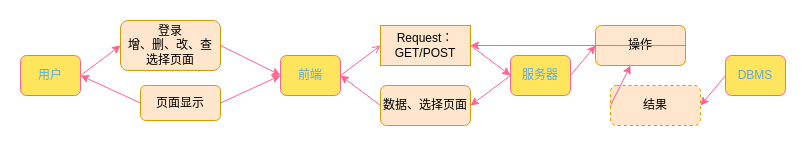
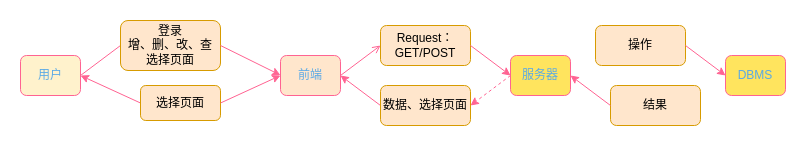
- <mxCell id="8" value="Request：GET/POST" style="whiteSpace=wrap;html=1;fontSize=12;glass=0;strokeWidth=1;shadow=0;labelBackgroundColor=none;fillColor=#ffe6cc;strokeColor=#d79b00;rounded=0;" vertex="1" parent="1"><mxGeometry x="380" y="25" width="90" height="40" as="geometry" /></mxCell>
+ <mxCell id="8" value="Request：GET/POST" style="rounded=1;whiteSpace=wrap;html=1;fontSize=12;glass=0;strokeWidth=1;shadow=0;labelBackgroundColor=none;fillColor=#ffe6cc;strokeColor=#d79b00;" vertex="1" parent="1"><mxGeometry x="380" y="25" width="90" height="40" as="geometry" /></mxCell>
- <mxCell id="19" value="" style="endArrow=classic;html=1;rounded=0;strokeColor=#FF6392;fontColor=#5AA9E6;fillColor=#FFE45E;exitX=1;exitY=0.5;exitDx=0;exitDy=0;" edge="1" parent="1" source="18" target="8"><mxGeometry width="50" height="50" relative="1" as="geometry"><mxPoint x="580" y="85" as="sourcePoint" /><mxPoint x="750" y="65" as="targetPoint" /></mxGeometry></mxCell>
+ <mxCell id="19" value="" style="endArrow=classic;html=1;rounded=0;strokeColor=#FF6392;fontColor=#5AA9E6;fillColor=#FFE45E;exitX=1;exitY=0.5;exitDx=0;exitDy=0;entryX=0;entryY=0.5;entryDx=0;entryDy=0;" edge="1" parent="1" source="18" target="20"><mxGeometry width="50" height="50" relative="1" as="geometry"><mxPoint x="580" y="85" as="sourcePoint" /><mxPoint x="750" y="65" as="targetPoint" /></mxGeometry></mxCell>
- <mxCell id="3" value="" style="endArrow=classic;html=1;rounded=0;strokeColor=#FF6392;fontColor=#5AA9E6;fillColor=#FFE45E;exitX=1;exitY=0.5;exitDx=0;exitDy=0;entryX=0;entryY=0.5;entryDx=0;entryDy=0;" edge="1" parent="1" source="2" target="4"><mxGeometry width="50" height="50" relative="1" as="geometry"><mxPoint x="160" y="95" as="sourcePoint" /><mxPoint x="120" y="75" as="targetPoint" /></mxGeometry></mxCell>
+ <mxCell id="3" value="" style="endArrow=none;html=1;rounded=0;strokeColor=#FF6392;fontColor=#5AA9E6;fillColor=#FFE45E;exitX=1;exitY=0.5;exitDx=0;exitDy=0;entryX=0;entryY=0.5;entryDx=0;entryDy=0;" edge="1" parent="1" source="2" target="4"><mxGeometry width="50" height="50" relative="1" as="geometry"><mxPoint x="160" y="95" as="sourcePoint" /><mxPoint x="120" y="75" as="targetPoint" /></mxGeometry></mxCell>
- <mxCell id="17" value="" style="endArrow=classic;html=1;rounded=0;strokeColor=#FF6392;fontColor=#5AA9E6;fillColor=#FFE45E;exitX=1;exitY=0.5;exitDx=0;exitDy=0;entryX=0;entryY=0.5;entryDx=0;entryDy=0;" edge="1" parent="1" source="15" target="18"><mxGeometry width="50" height="50" relative="1" as="geometry"><mxPoint x="580" y="85" as="sourcePoint" /><mxPoint x="610" y="55" as="targetPoint" /></mxGeometry></mxCell>
- <mxCell id="2" value="用户" style="rounded=1;whiteSpace=wrap;html=1;fontSize=12;glass=0;strokeWidth=1;shadow=0;labelBackgroundColor=none;fillColor=#FFE45E;strokeColor=#FF6392;fontColor=#5AA9E6;" parent="1" vertex="1"><mxGeometry x="20" y="55" width="60" height="40" as="geometry" /></mxCell>
+ <mxCell id="2" value="用户" style="rounded=1;whiteSpace=wrap;html=1;fontSize=12;glass=0;strokeWidth=1;shadow=0;labelBackgroundColor=none;fillColor=#fff2cc;strokeColor=#FF6392;fontColor=#5AA9E6;" parent="1" vertex="1"><mxGeometry x="20" y="55" width="60" height="40" as="geometry" /></mxCell>
- <mxCell id="6" value="前端" style="rounded=1;whiteSpace=wrap;html=1;fontSize=12;glass=0;strokeWidth=1;shadow=0;labelBackgroundColor=none;fillColor=#FFE45E;strokeColor=#FF6392;fontColor=#5AA9E6;" vertex="1" parent="1"><mxGeometry x="280" y="55" width="60" height="40" as="geometry" /></mxCell>
+ <mxCell id="6" value="前端" style="rounded=1;whiteSpace=wrap;html=1;fontSize=12;glass=0;strokeWidth=1;shadow=0;labelBackgroundColor=none;fillColor=#ffe6cc;strokeColor=#FF6392;fontColor=#5AA9E6;" vertex="1" parent="1"><mxGeometry x="280" y="55" width="60" height="40" as="geometry" /></mxCell>
- <mxCell id="23" value="" style="endArrow=classic;html=1;rounded=0;strokeColor=#FF6392;fontColor=#5AA9E6;fillColor=#FFE45E;exitX=0;exitY=0.5;exitDx=0;exitDy=0;" edge="1" parent="1" source="21" target="18"><mxGeometry width="50" height="50" relative="1" as="geometry"><mxPoint x="750" y="85" as="sourcePoint" /><mxPoint x="710" y="115" as="targetPoint" /></mxGeometry></mxCell>
+ <mxCell id="23" value="" style="endArrow=classic;html=1;rounded=0;strokeColor=#FF6392;fontColor=#5AA9E6;fillColor=#FFE45E;exitX=0;exitY=0.5;exitDx=0;exitDy=0;entryX=1;entryY=0.5;entryDx=0;entryDy=0;" edge="1" parent="1" source="21" target="15"><mxGeometry width="50" height="50" relative="1" as="geometry"><mxPoint x="750" y="85" as="sourcePoint" /><mxPoint x="710" y="115" as="targetPoint" /></mxGeometry></mxCell>
- <mxCell id="22" value="" style="endArrow=classic;html=1;rounded=0;strokeColor=#FF6392;fontColor=#5AA9E6;fillColor=#FFE45E;exitX=0;exitY=0.5;exitDx=0;exitDy=0;entryX=1;entryY=0.5;entryDx=0;entryDy=0;" edge="1" parent="1" source="20" target="21"><mxGeometry width="50" height="50" relative="1" as="geometry"><mxPoint x="710" y="55" as="sourcePoint" /><mxPoint x="750" y="85" as="targetPoint" /></mxGeometry></mxCell>
- <mxCell id="16" value="" style="endArrow=classic;html=1;rounded=0;strokeColor=#FF6392;fontColor=#5AA9E6;fillColor=#FFE45E;exitX=0;exitY=0.5;exitDx=0;exitDy=0;entryX=1;entryY=0.5;entryDx=0;entryDy=0;" edge="1" parent="1" source="15" target="10"><mxGeometry width="50" height="50" relative="1" as="geometry"><mxPoint x="480" y="55" as="sourcePoint" /><mxPoint x="520" y="75" as="targetPoint" /></mxGeometry></mxCell>
+ <mxCell id="16" value="" style="endArrow=classic;html=1;rounded=0;strokeColor=#FF6392;fontColor=#5AA9E6;fillColor=#FFE45E;exitX=0;exitY=0.5;exitDx=0;exitDy=0;entryX=1;entryY=0.5;entryDx=0;entryDy=0;dashed=1;" edge="1" parent="1" source="15" target="10"><mxGeometry width="50" height="50" relative="1" as="geometry"><mxPoint x="480" y="55" as="sourcePoint" /><mxPoint x="520" y="75" as="targetPoint" /></mxGeometry></mxCell>
- <mxCell id="13" value="页面显示" style="rounded=1;whiteSpace=wrap;html=1;fontSize=12;glass=0;strokeWidth=1;shadow=0;labelBackgroundColor=none;fillColor=#ffe6cc;strokeColor=#d79b00;" vertex="1" parent="1"><mxGeometry x="140" y="85" width="80" height="35" as="geometry" /></mxCell>
+ <mxCell id="13" value="选择页面" style="rounded=1;whiteSpace=wrap;html=1;fontSize=12;glass=0;strokeWidth=1;shadow=0;labelBackgroundColor=none;fillColor=#ffe6cc;strokeColor=#d79b00;" vertex="1" parent="1"><mxGeometry x="140" y="85" width="80" height="35" as="geometry" /></mxCell>
- <mxCell id="21" value="结果" style="rounded=1;whiteSpace=wrap;html=1;fontSize=12;glass=0;strokeWidth=1;shadow=0;labelBackgroundColor=none;fillColor=#ffe6cc;strokeColor=#d79b00;dashed=1;" vertex="1" parent="1"><mxGeometry x="610" y="85" width="90" height="40" as="geometry" /></mxCell>
+ <mxCell id="21" value="结果" style="rounded=1;whiteSpace=wrap;html=1;fontSize=12;glass=0;strokeWidth=1;shadow=0;labelBackgroundColor=none;fillColor=#ffe6cc;strokeColor=#d79b00;" vertex="1" parent="1"><mxGeometry x="610" y="85" width="90" height="40" as="geometry" /></mxCell>
